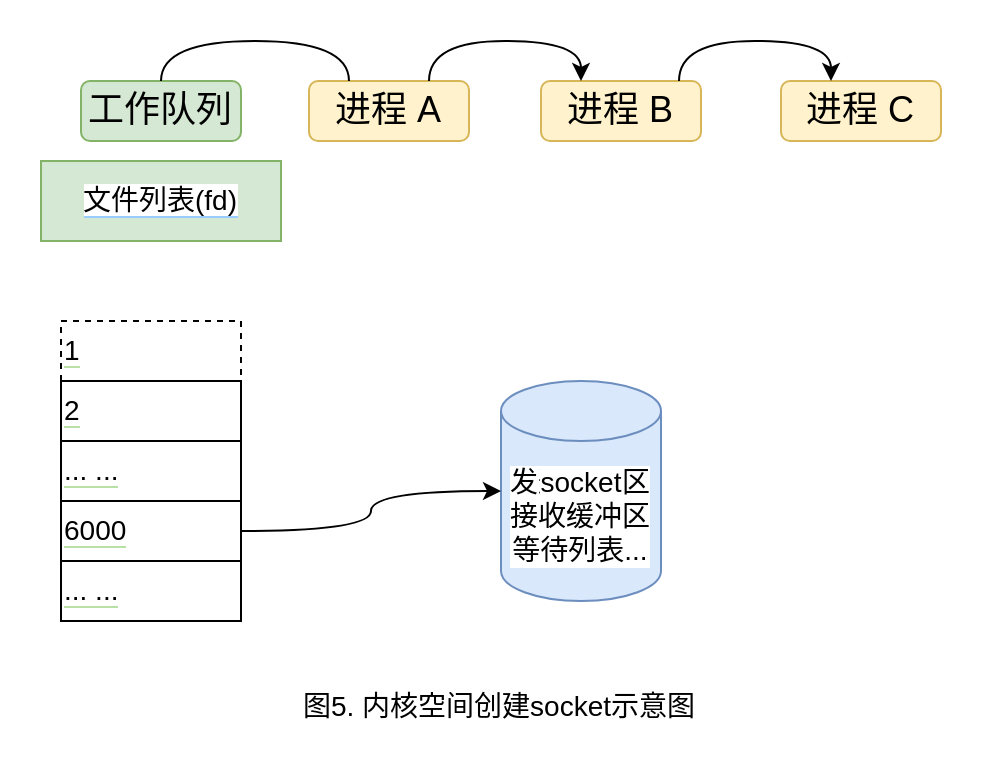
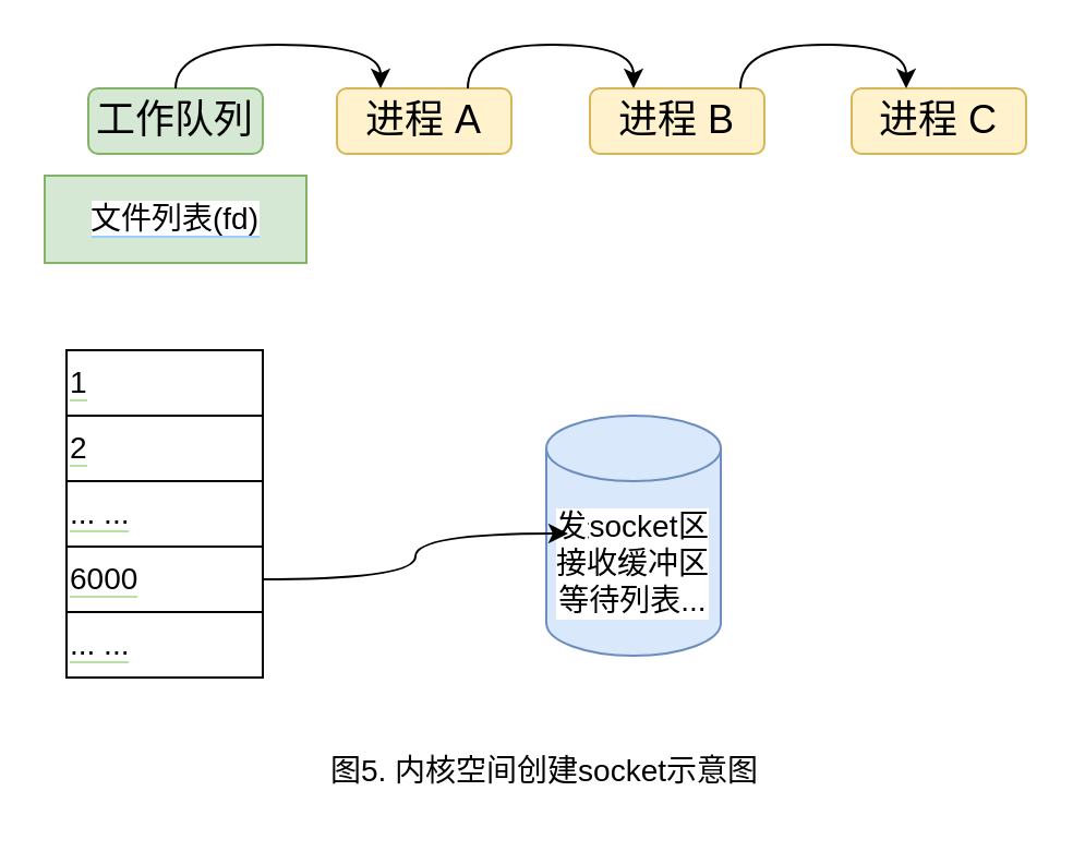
- <mxCell id="6" value="" style="endArrow=none;html=1;rounded=0;fontSize=14;curved=1;exitX=0.5;exitY=0;exitDx=0;exitDy=0;entryX=0.25;entryY=0;entryDx=0;entryDy=0;edgeStyle=orthogonalEdgeStyle;" edge="1" parent="1" source="2" target="3"><mxGeometry width="50" height="50" relative="1" as="geometry"><mxPoint x="180" y="-10" as="sourcePoint" /><mxPoint x="230" y="-60" as="targetPoint" /><Array as="points"><mxPoint x="80" y="20" /><mxPoint x="174" y="20" /></Array></mxGeometry></mxCell>
+ <mxCell id="6" value="" style="endArrow=classic;html=1;rounded=0;fontSize=14;curved=1;exitX=0.5;exitY=0;exitDx=0;exitDy=0;entryX=0.25;entryY=0;entryDx=0;entryDy=0;edgeStyle=orthogonalEdgeStyle;" edge="1" parent="1" source="2" target="3"><mxGeometry width="50" height="50" relative="1" as="geometry"><mxPoint x="180" y="-10" as="sourcePoint" /><mxPoint x="230" y="-60" as="targetPoint" /><Array as="points"><mxPoint x="80" y="20" /><mxPoint x="174" y="20" /></Array></mxGeometry></mxCell>
- <mxCell id="11" value="&lt;span style=&quot;background-color: rgb(255, 255, 255);&quot;&gt;1&lt;/span&gt;" style="rounded=0;whiteSpace=wrap;html=1;labelBackgroundColor=#B9E0A5;fontSize=14;align=left;dashed=1;" vertex="1" parent="1"><mxGeometry x="30" y="160" width="90" height="30" as="geometry" /></mxCell>
+ <mxCell id="11" value="&lt;span style=&quot;background-color: rgb(255, 255, 255);&quot;&gt;1&lt;/span&gt;" style="rounded=0;whiteSpace=wrap;html=1;labelBackgroundColor=#B9E0A5;fontSize=14;align=left;" vertex="1" parent="1"><mxGeometry x="30" y="160" width="90" height="30" as="geometry" /></mxCell>
- <mxCell id="18" value="" style="endArrow=classic;html=1;rounded=0;fontSize=14;exitX=1;exitY=0.5;exitDx=0;exitDy=0;edgeStyle=orthogonalEdgeStyle;curved=1;" edge="1" parent="1" source="14" target="16"><mxGeometry width="50" height="50" relative="1" as="geometry"><mxPoint x="150" y="280" as="sourcePoint" /><mxPoint x="240" y="180" as="targetPoint" /></mxGeometry></mxCell>
+ <mxCell id="18" value="" style="endArrow=classic;html=1;rounded=0;fontSize=14;exitX=1;exitY=0.5;exitDx=0;exitDy=0;entryX=0;entryY=0.6;entryDx=0;entryDy=0;entryPerimeter=0;edgeStyle=orthogonalEdgeStyle;curved=1;" edge="1" parent="1" source="14" target="17"><mxGeometry width="50" height="50" relative="1" as="geometry"><mxPoint x="150" y="280" as="sourcePoint" /><mxPoint x="240" y="180" as="targetPoint" /></mxGeometry></mxCell>
